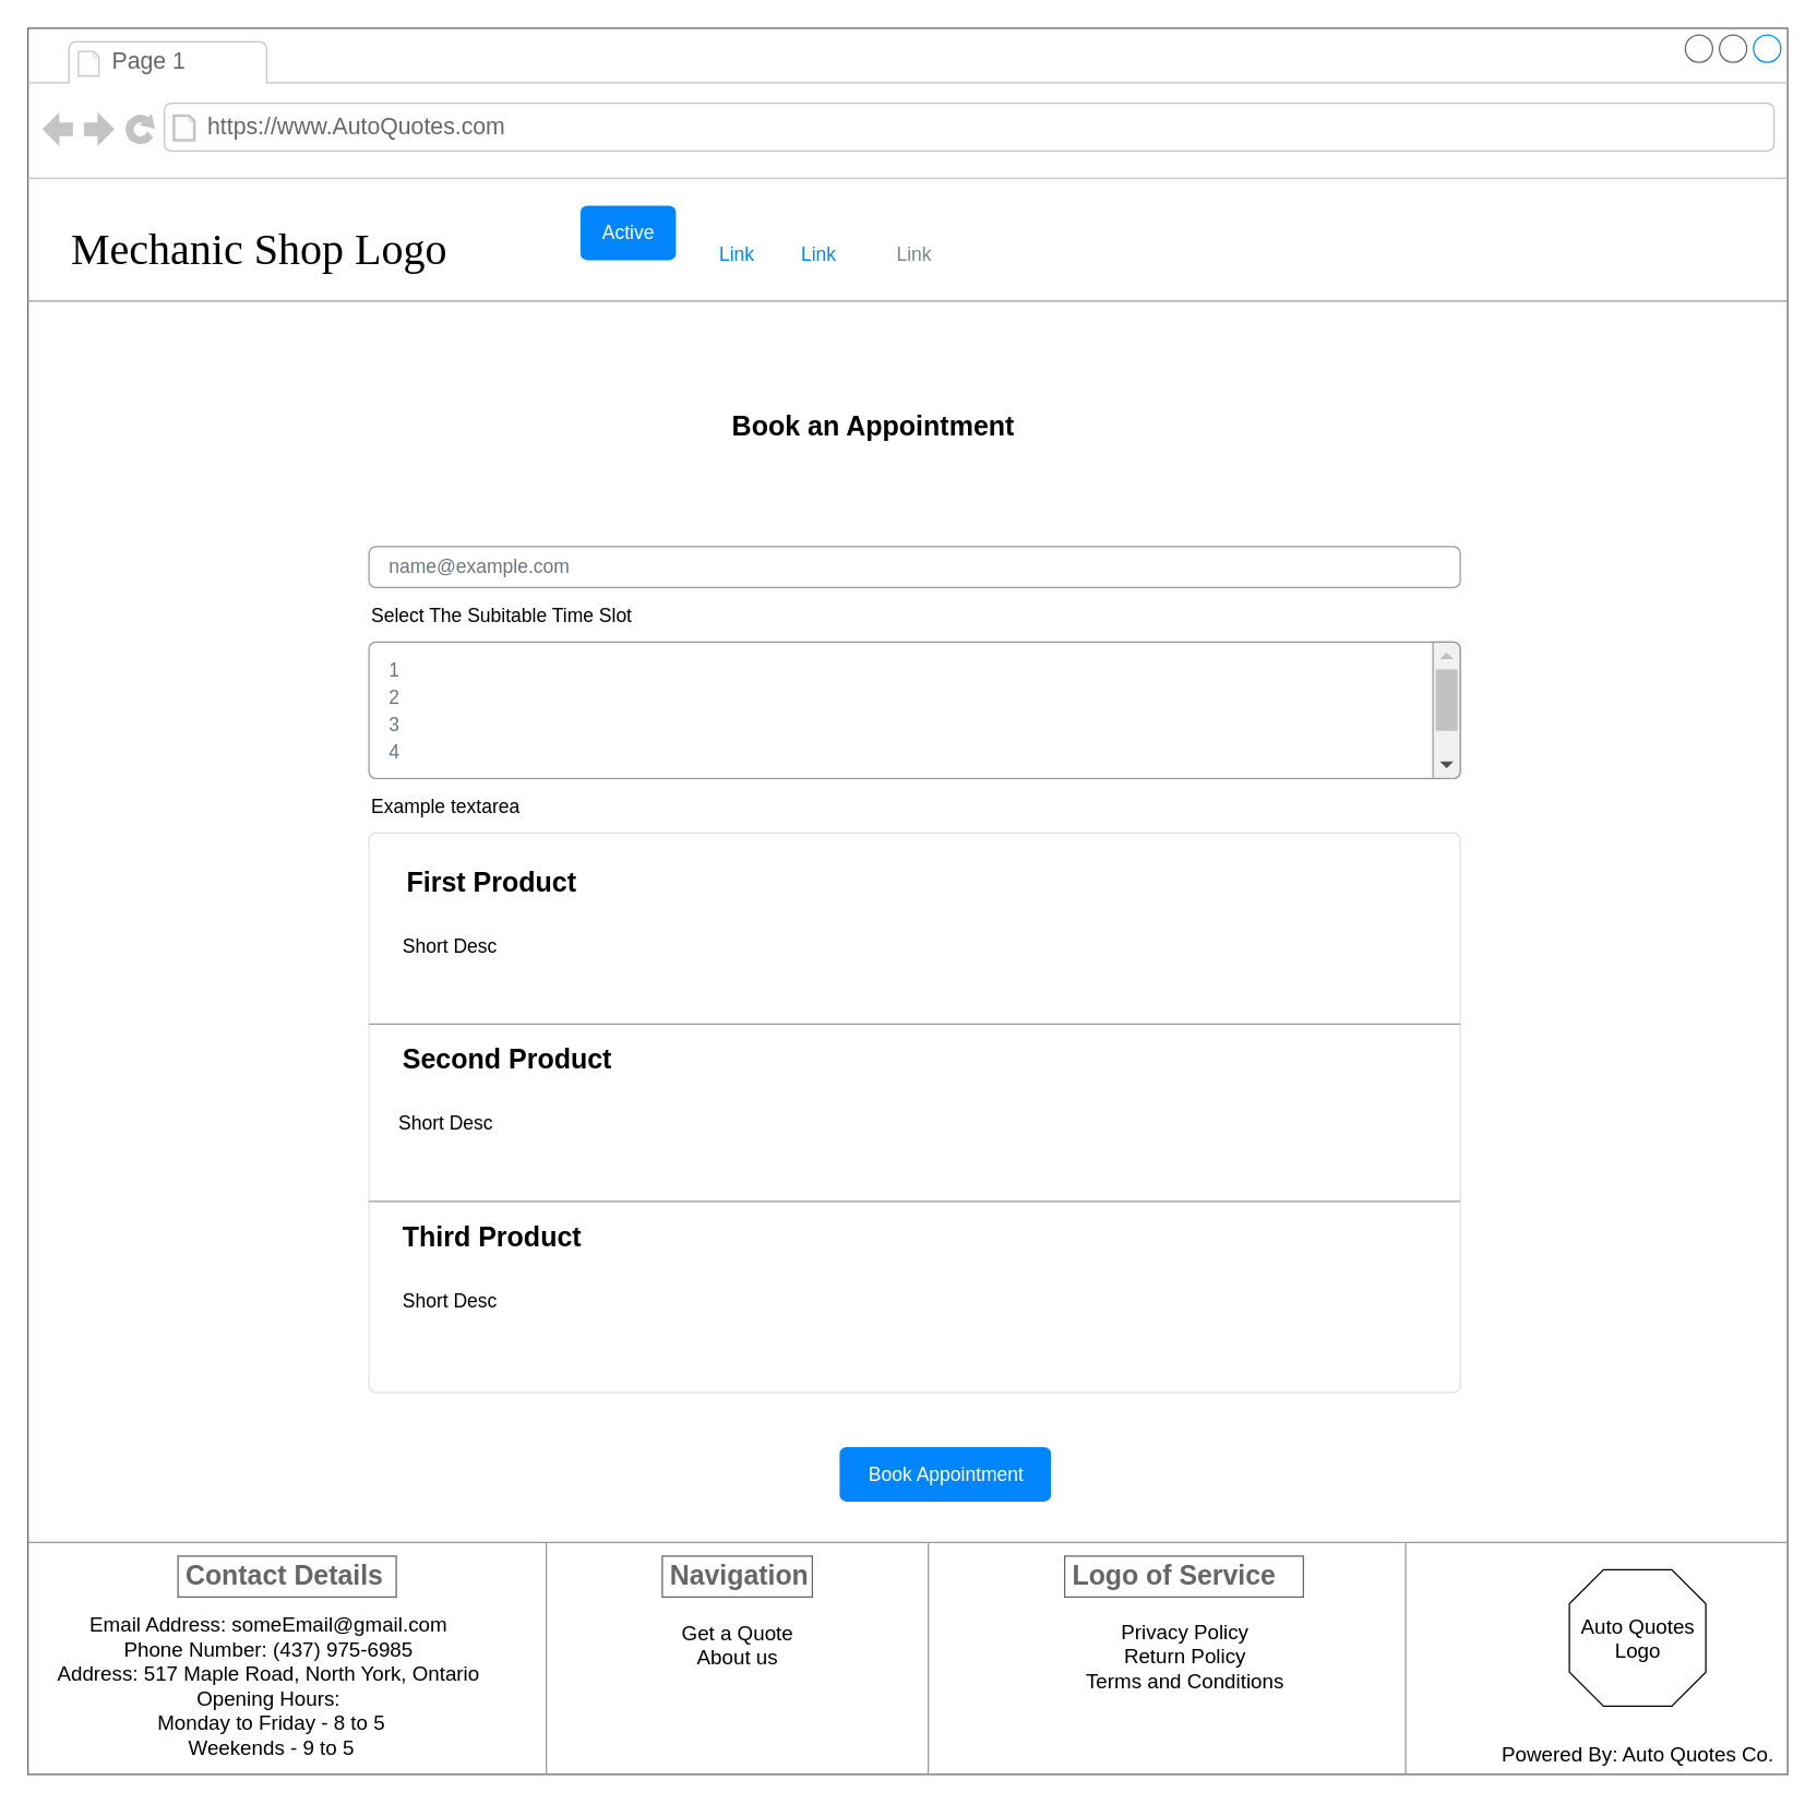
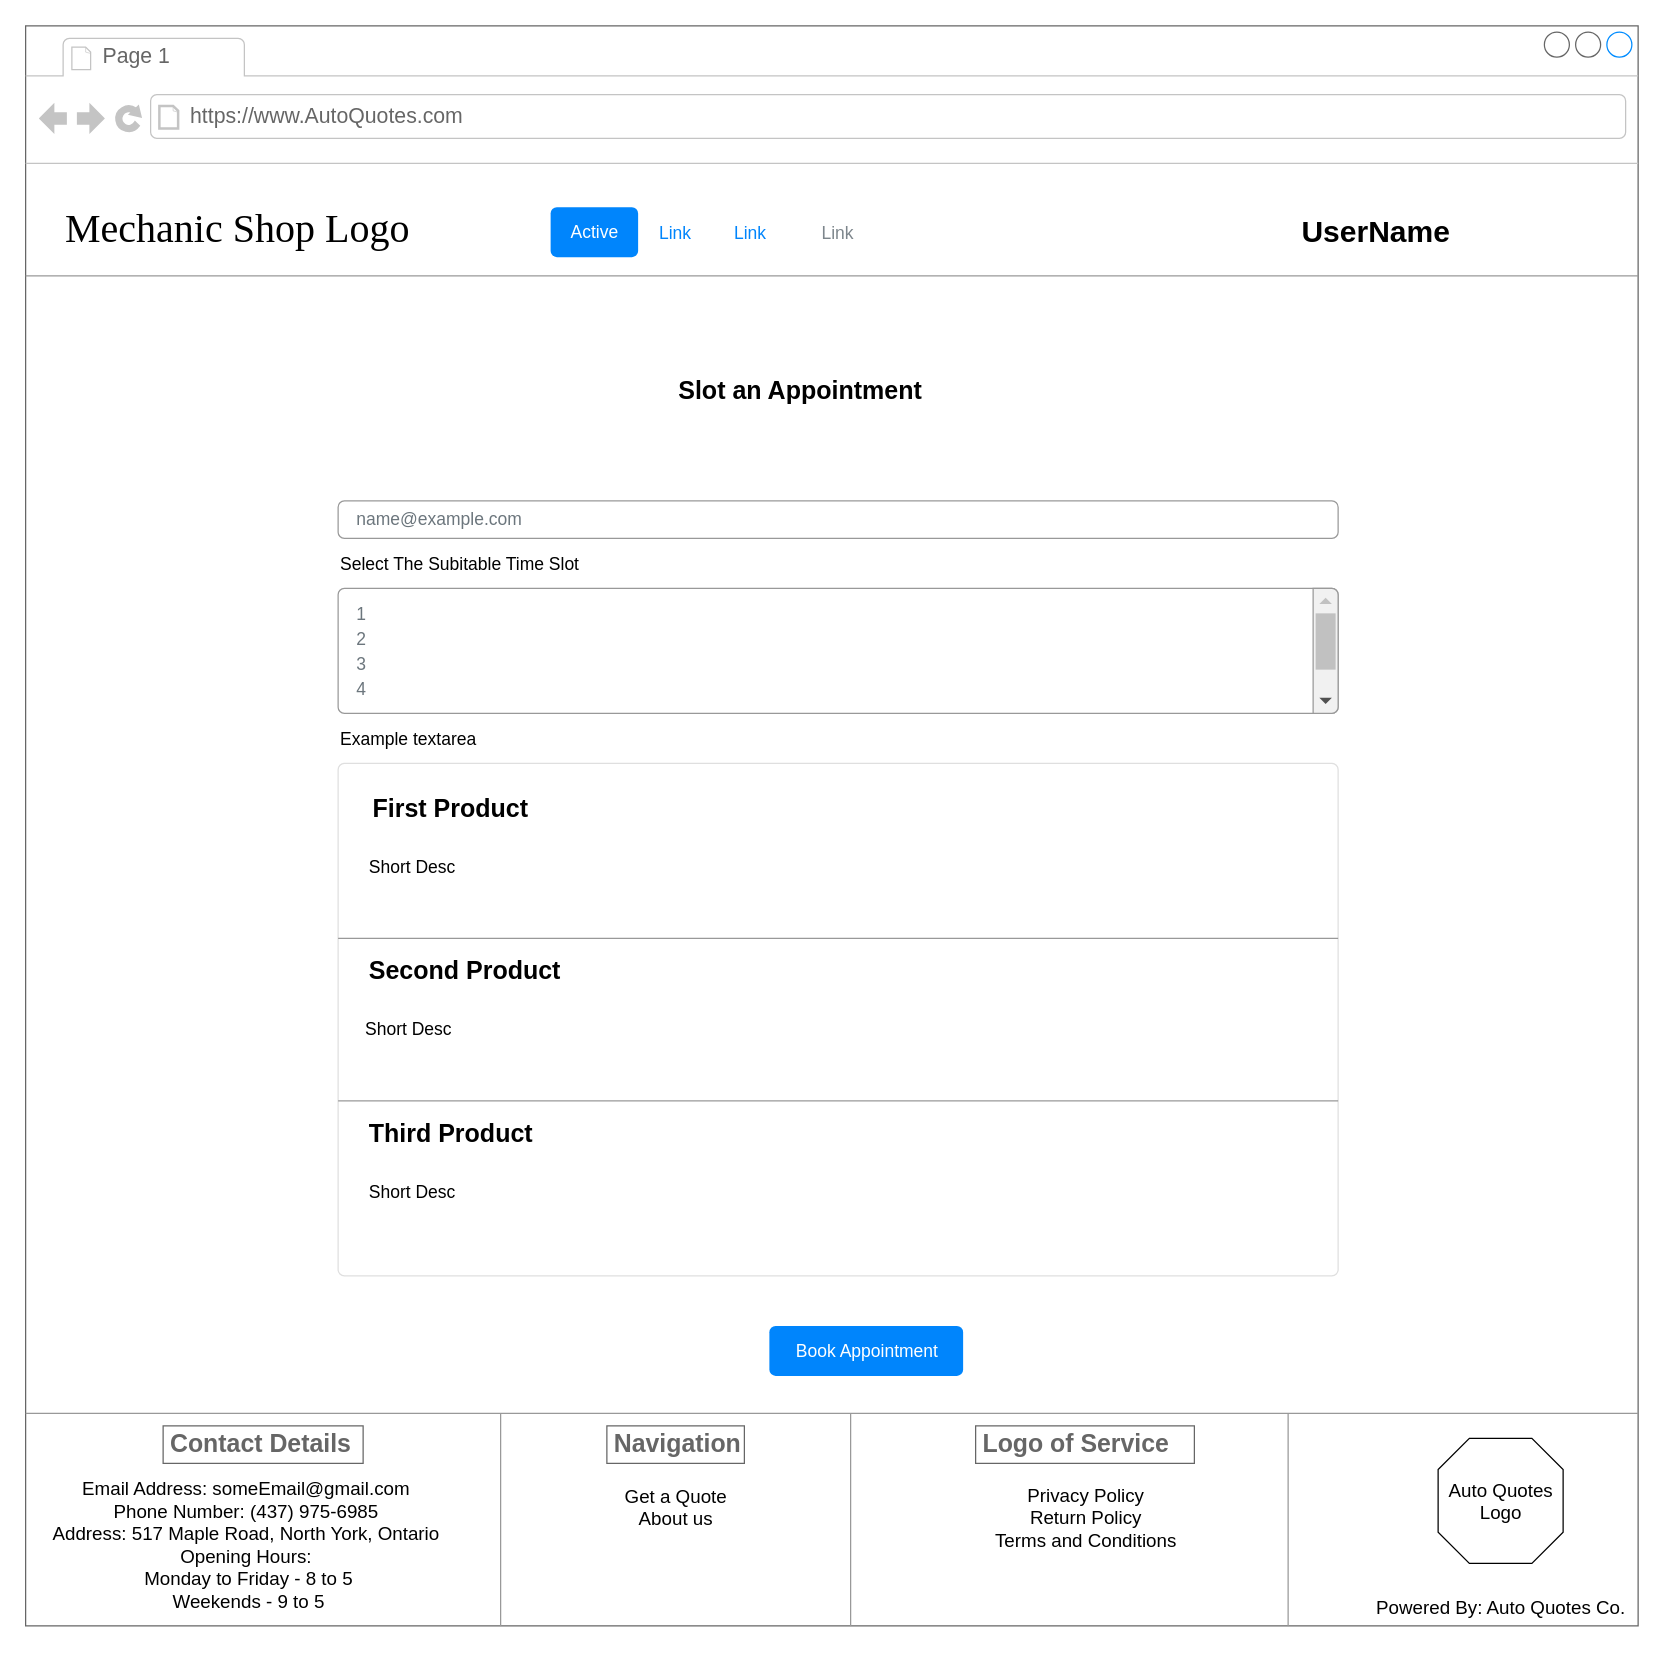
- <mxCell id="8" value="Active" style="html=1;shadow=0;dashed=0;shape=mxgraph.bootstrap.rrect;rSize=5;fillColor=#0085FC;strokeColor=none;fontSize=14;fontColor=#ffffff;" vertex="1" parent="2"><mxGeometry x="405" y="130" width="70" height="40" as="geometry" /></mxCell>
+ <mxCell id="8" value="Active" style="html=1;shadow=0;dashed=0;shape=mxgraph.bootstrap.rrect;rSize=5;fillColor=#0085FC;strokeColor=none;fontSize=14;fontColor=#ffffff;" vertex="1" parent="2"><mxGeometry x="420" y="145" width="70" height="40" as="geometry" /></mxCell>
+ <mxCell id="14" value="UserName" style="text;strokeColor=none;fillColor=none;html=1;fontSize=24;fontStyle=1;verticalAlign=middle;align=center;" vertex="1" parent="2"><mxGeometry x="1020" y="145" width="120" height="40" as="geometry" /></mxCell>
- <mxCell id="39" value="Book an Appointment" style="fillColor=none;strokeColor=none;align=center;fontSize=20;fontStyle=1" vertex="1" parent="2"><mxGeometry x="490" y="270" width="260" height="40" as="geometry" /></mxCell>
+ <mxCell id="39" value="Slot an Appointment" style="fillColor=none;strokeColor=none;align=center;fontSize=20;fontStyle=1" vertex="1" parent="2"><mxGeometry x="490" y="270" width="260" height="40" as="geometry" /></mxCell>
